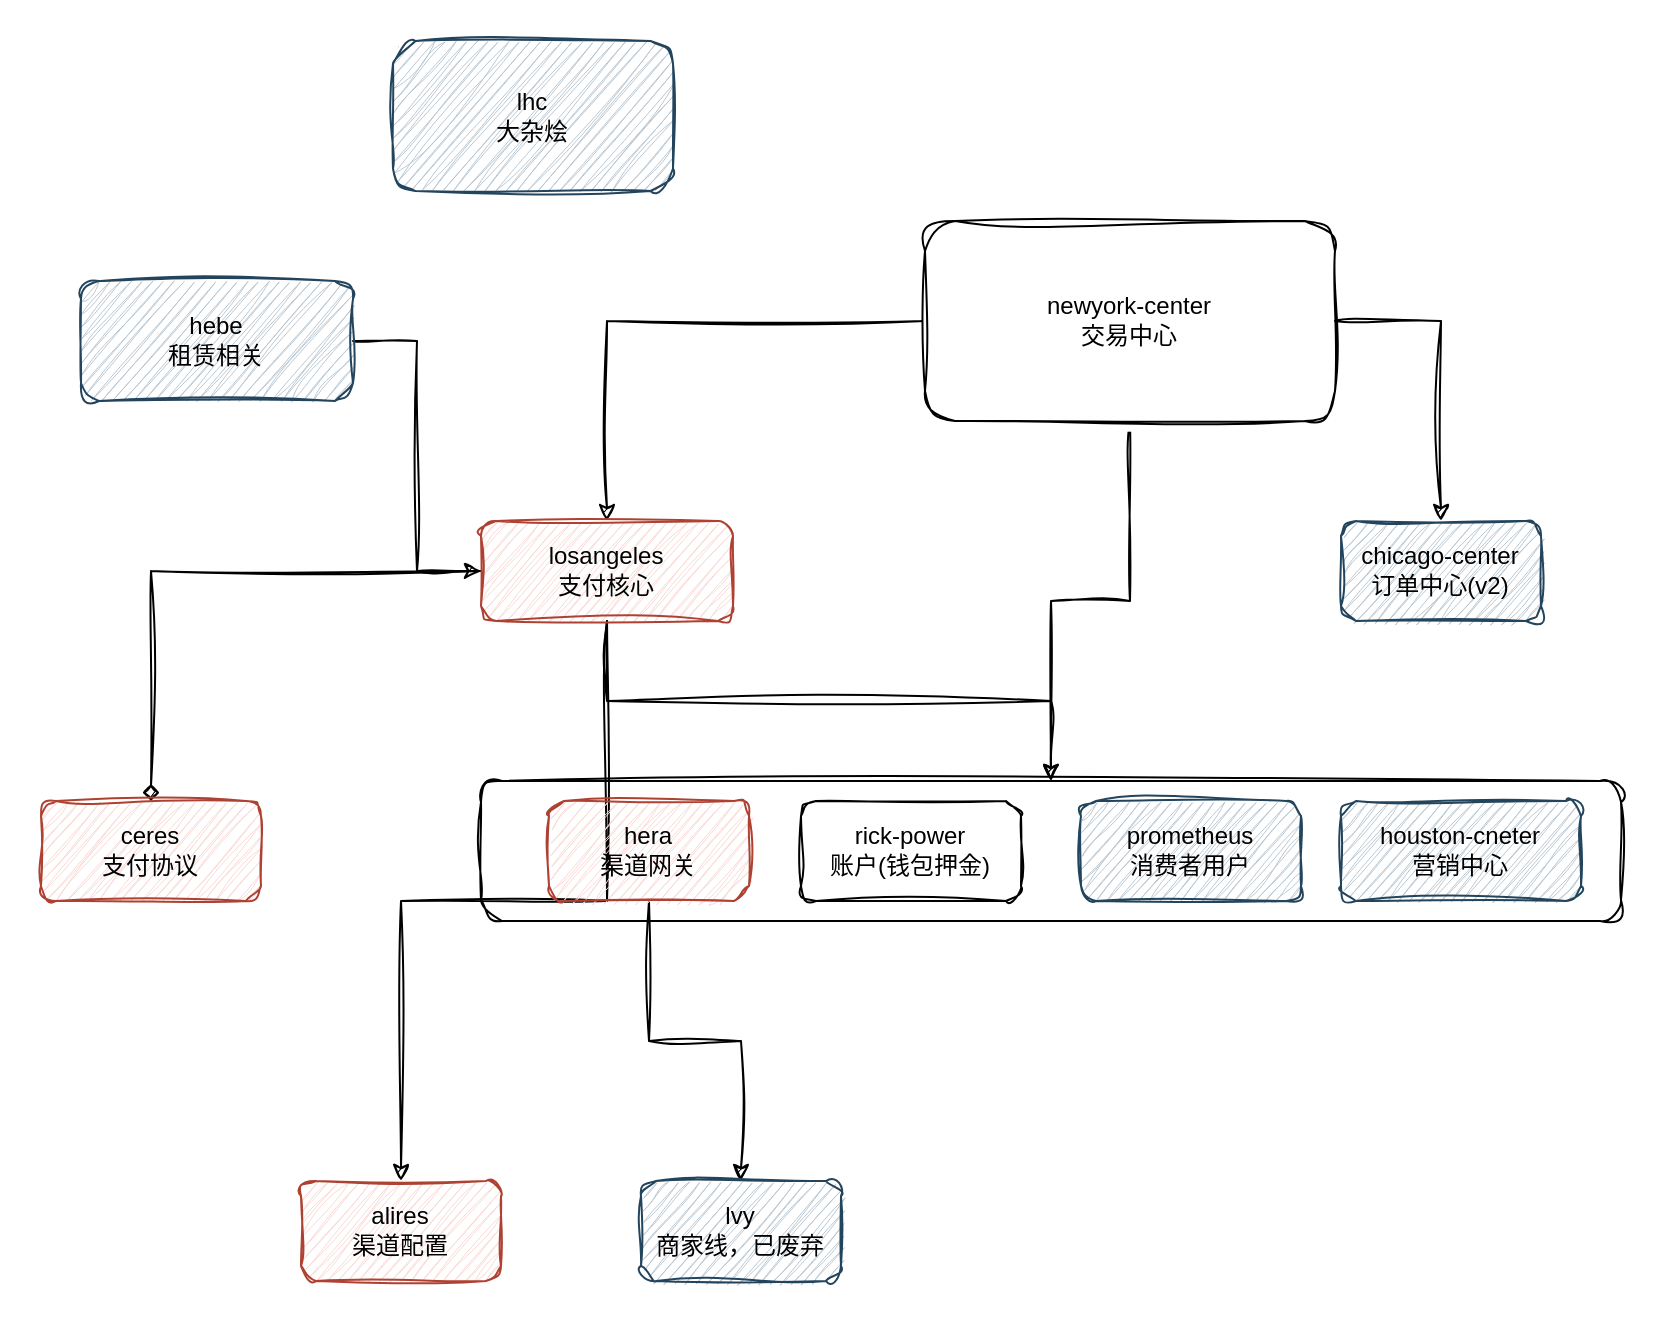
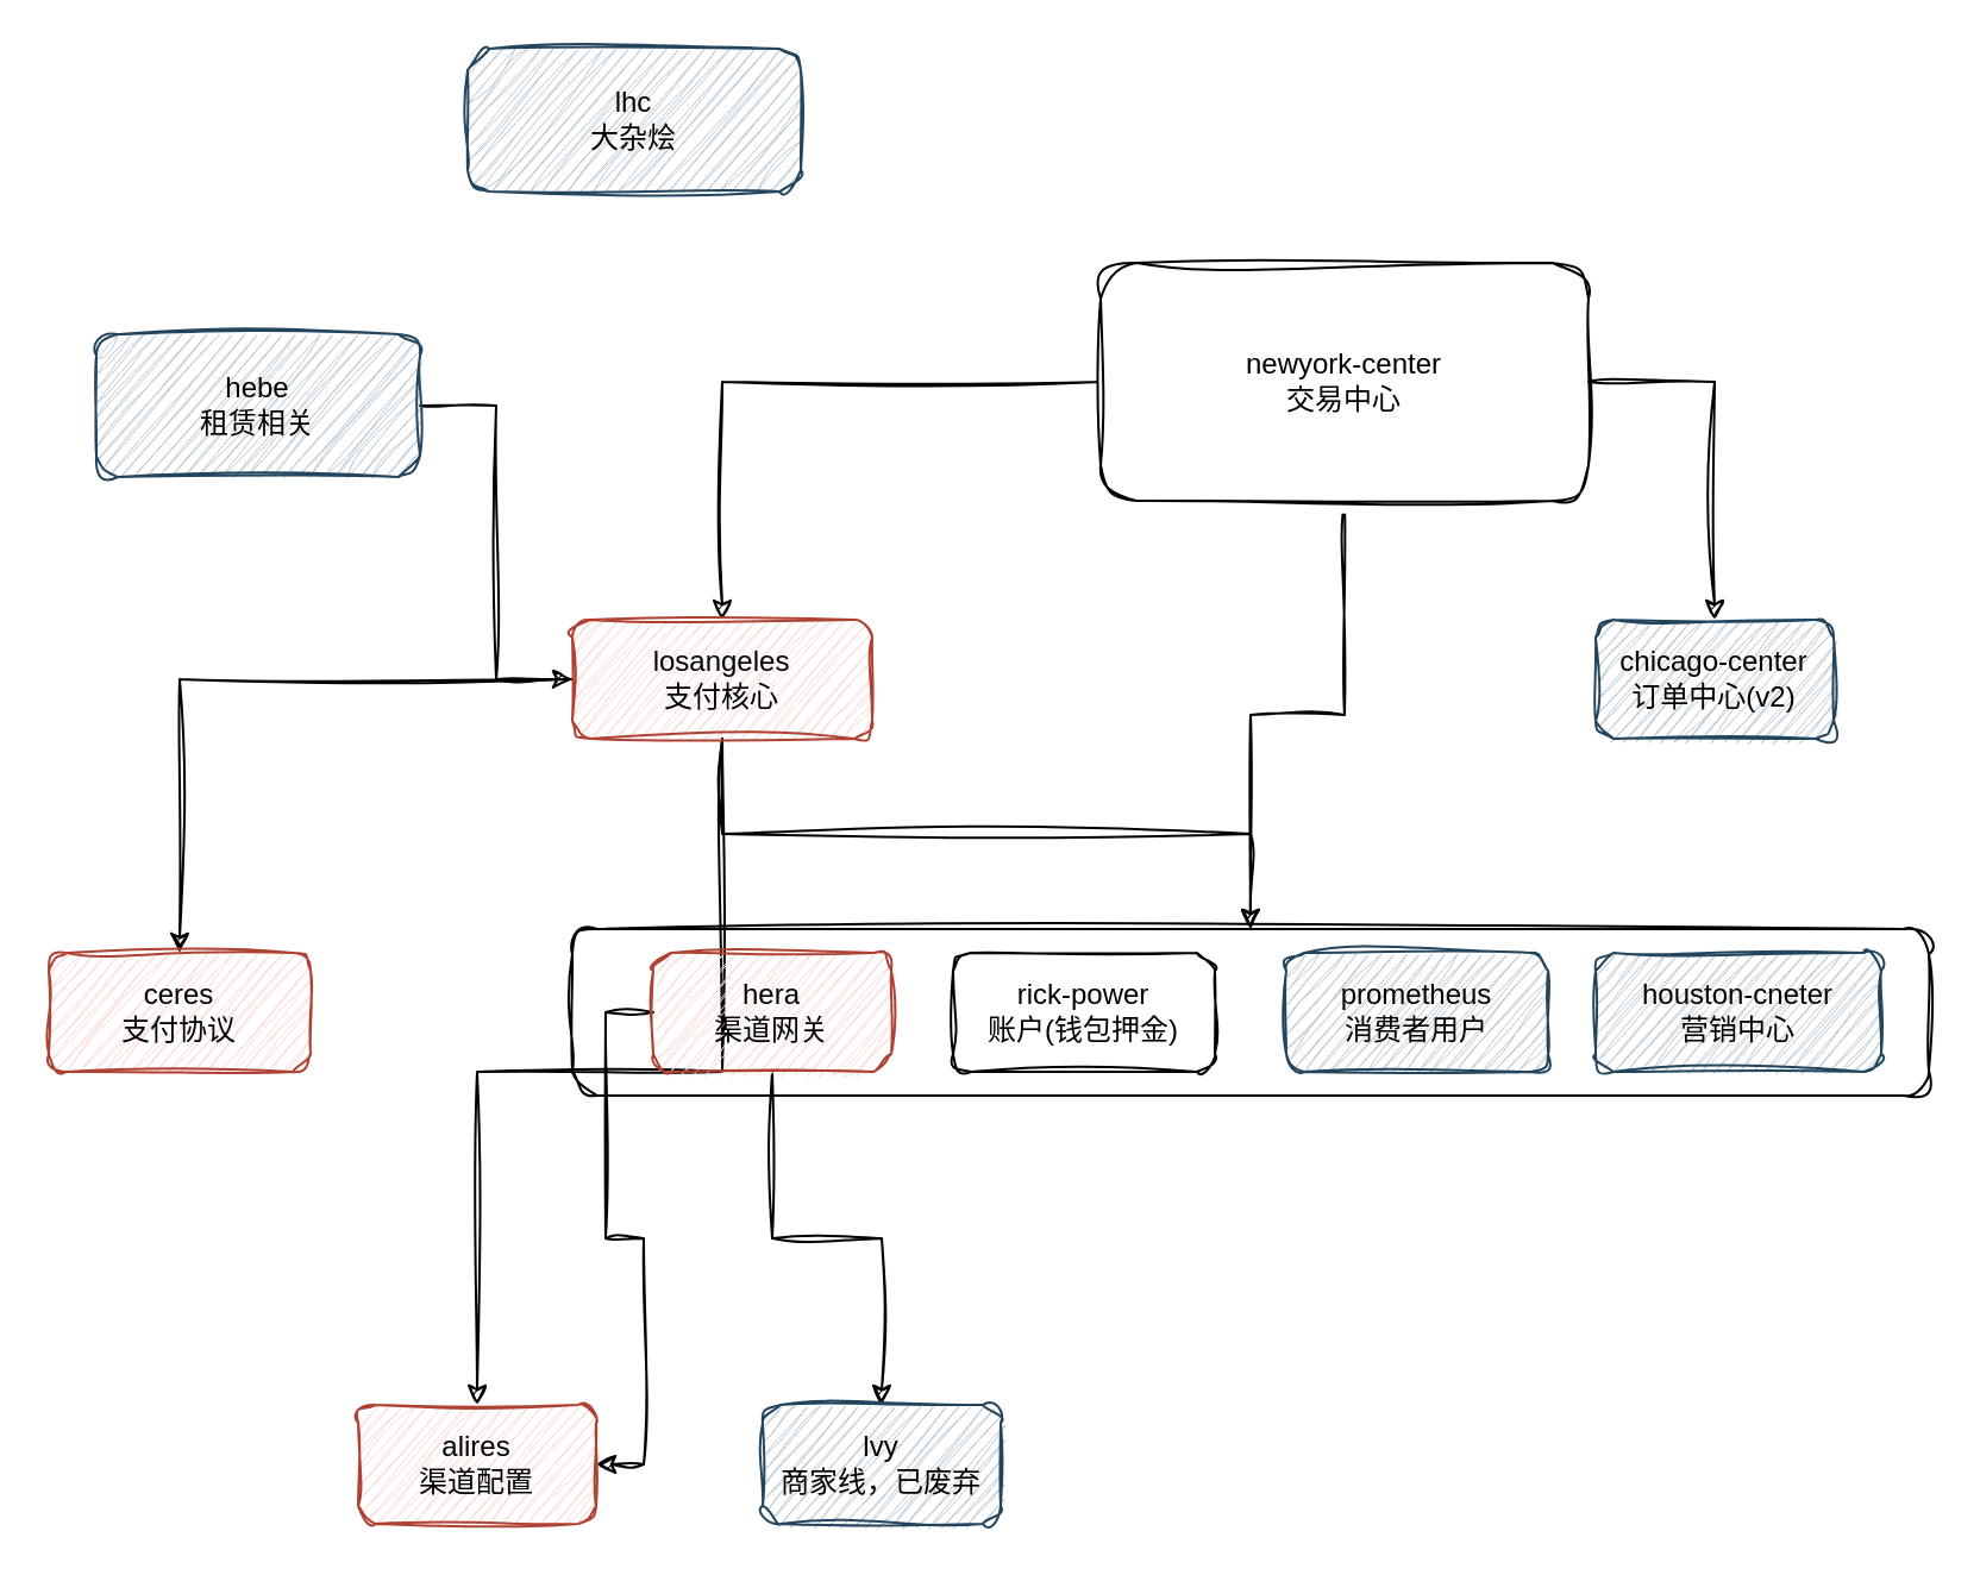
- <mxCell id="14" value="lhc&lt;br&gt;大杂烩" style="rounded=1;whiteSpace=wrap;html=1;fillColor=#bac8d3;strokeColor=#23445d;sketch=1;curveFitting=1;jiggle=2;shadow=0;" parent="1" vertex="1"><mxGeometry x="196" y="20" width="140" height="75" as="geometry" /></mxCell>
+ <mxCell id="14" value="lhc&lt;br&gt;大杂烩" style="rounded=1;whiteSpace=wrap;html=1;fillColor=#bac8d3;strokeColor=#23445d;sketch=1;curveFitting=1;jiggle=2;shadow=0;" parent="1" vertex="1"><mxGeometry x="196" y="20" width="140" height="60" as="geometry" /></mxCell>
- <mxCell id="9" style="edgeStyle=orthogonalEdgeStyle;rounded=0;orthogonalLoop=1;jettySize=auto;html=1;sketch=1;curveFitting=1;jiggle=2;shadow=0;endArrow=diamond;" parent="1" source="10" target="15" edge="1"><mxGeometry relative="1" as="geometry" /></mxCell>
+ <mxCell id="9" style="edgeStyle=orthogonalEdgeStyle;rounded=0;orthogonalLoop=1;jettySize=auto;html=1;sketch=1;curveFitting=1;jiggle=2;shadow=0;" parent="1" source="10" target="15" edge="1"><mxGeometry relative="1" as="geometry" /></mxCell>
+ <mxCell id="12" style="edgeStyle=orthogonalEdgeStyle;rounded=0;orthogonalLoop=1;jettySize=auto;html=1;entryX=1;entryY=0.5;entryDx=0;entryDy=0;sketch=1;curveFitting=1;jiggle=2;shadow=0;" parent="1" source="13" target="16" edge="1"><mxGeometry relative="1" as="geometry" /></mxCell>
